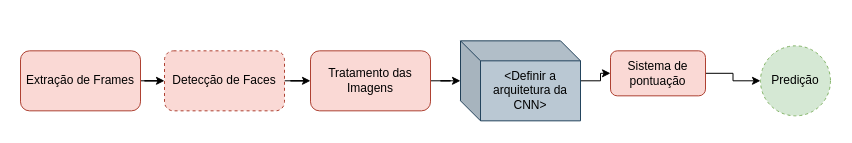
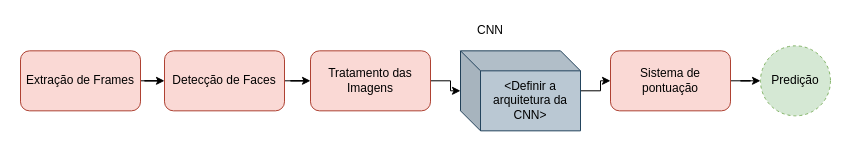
+ <mxCell id="10" value="CNN" style="text;html=1;strokeColor=none;fillColor=none;align=center;verticalAlign=middle;whiteSpace=wrap;rounded=0;" parent="1" vertex="1"><mxGeometry x="460" y="20.35" width="60" height="19.99" as="geometry" /></mxCell>
- <mxCell id="12" value="Sistema de pontuação" style="rounded=1;whiteSpace=wrap;html=1;fillColor=#fad9d5;strokeColor=#ae4132;" parent="1" vertex="1"><mxGeometry x="610" y="50.34" width="95" height="45" as="geometry" /></mxCell>
+ <mxCell id="12" value="Sistema de pontuação" style="rounded=1;whiteSpace=wrap;html=1;fillColor=#fad9d5;strokeColor=#ae4132;" parent="1" vertex="1"><mxGeometry x="610" y="50.34" width="120" height="60" as="geometry" /></mxCell>
- <mxCell id="3" value="Detecção de Faces" style="rounded=1;whiteSpace=wrap;html=1;fillColor=#fad9d5;strokeColor=#ae4132;dashed=1;" parent="1" vertex="1"><mxGeometry x="164" y="50.34" width="120" height="60" as="geometry" /></mxCell>
+ <mxCell id="3" value="Detecção de Faces" style="rounded=1;whiteSpace=wrap;html=1;fillColor=#fad9d5;strokeColor=#ae4132;" parent="1" vertex="1"><mxGeometry x="164" y="50.34" width="120" height="60" as="geometry" /></mxCell>
- <mxCell id="9" value="&amp;lt;Definir a arquitetura da CNN&amp;gt;" style="shape=cube;whiteSpace=wrap;html=1;boundedLbl=1;backgroundOutline=1;darkOpacity=0.05;darkOpacity2=0.1;fillColor=#bac8d3;strokeColor=#23445d;" parent="1" vertex="1"><mxGeometry x="460" y="40.34" width="120" height="80" as="geometry" /></mxCell>
+ <mxCell id="9" value="&amp;lt;Definir a arquitetura da CNN&amp;gt;" style="shape=cube;whiteSpace=wrap;html=1;boundedLbl=1;backgroundOutline=1;darkOpacity=0.05;darkOpacity2=0.1;fillColor=#bac8d3;strokeColor=#23445d;" parent="1" vertex="1"><mxGeometry x="460" y="50.34" width="120" height="80" as="geometry" /></mxCell>
